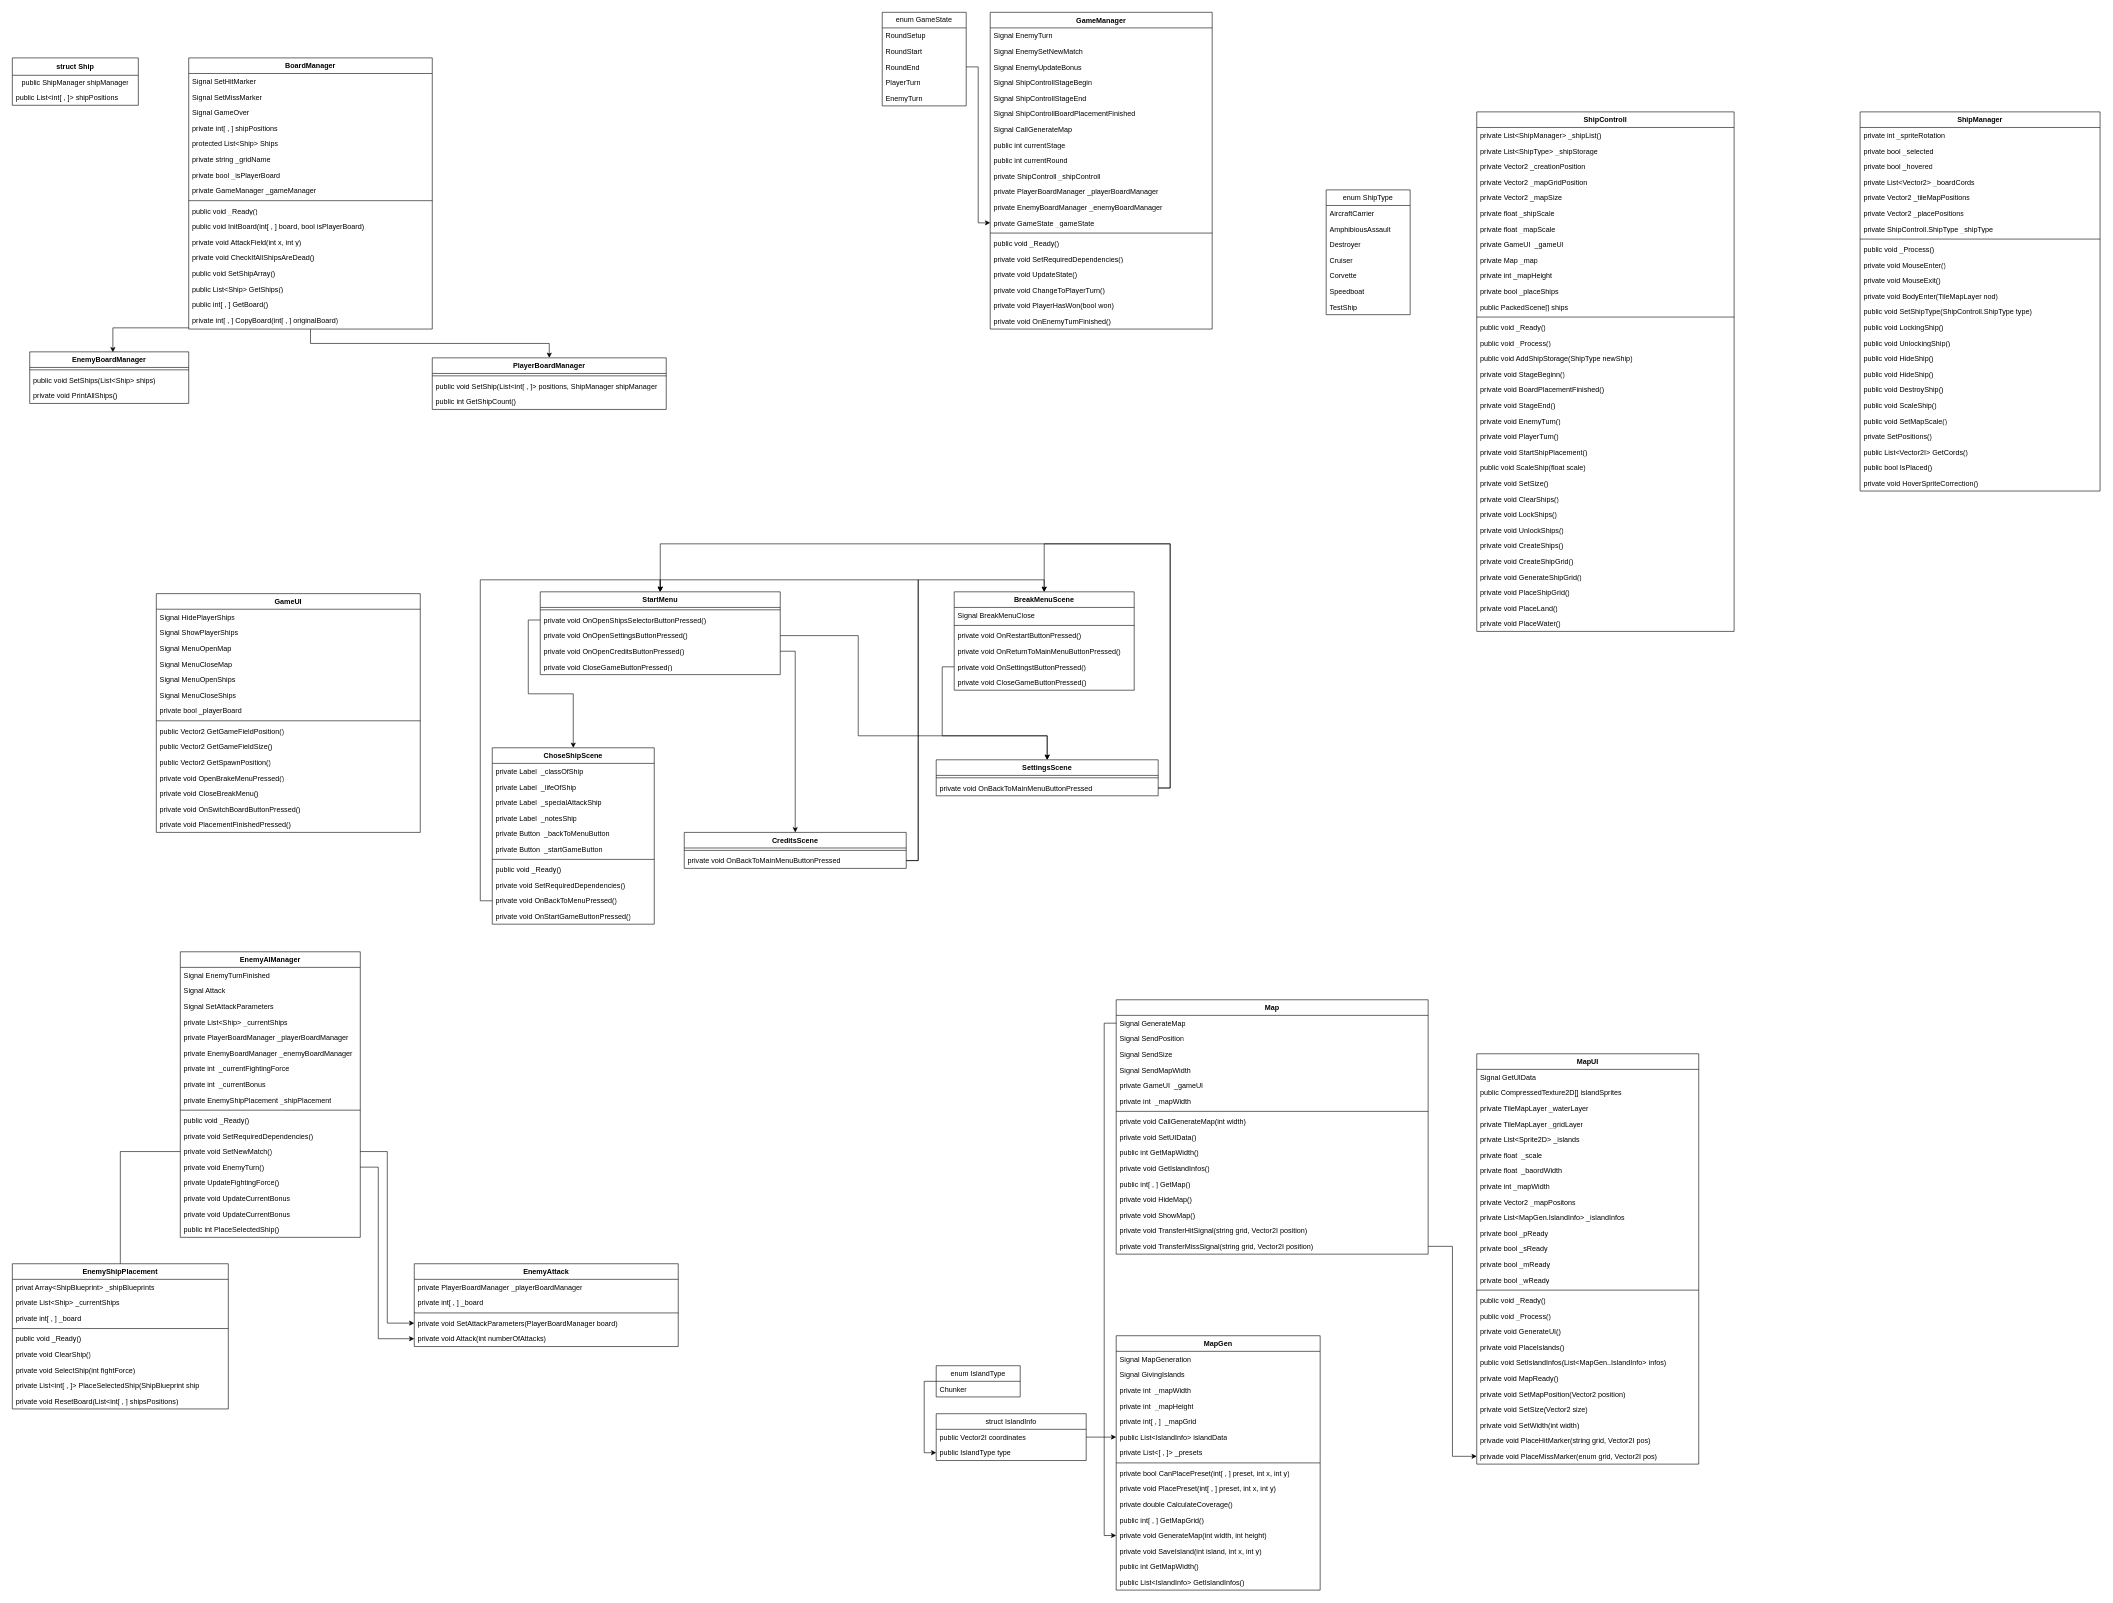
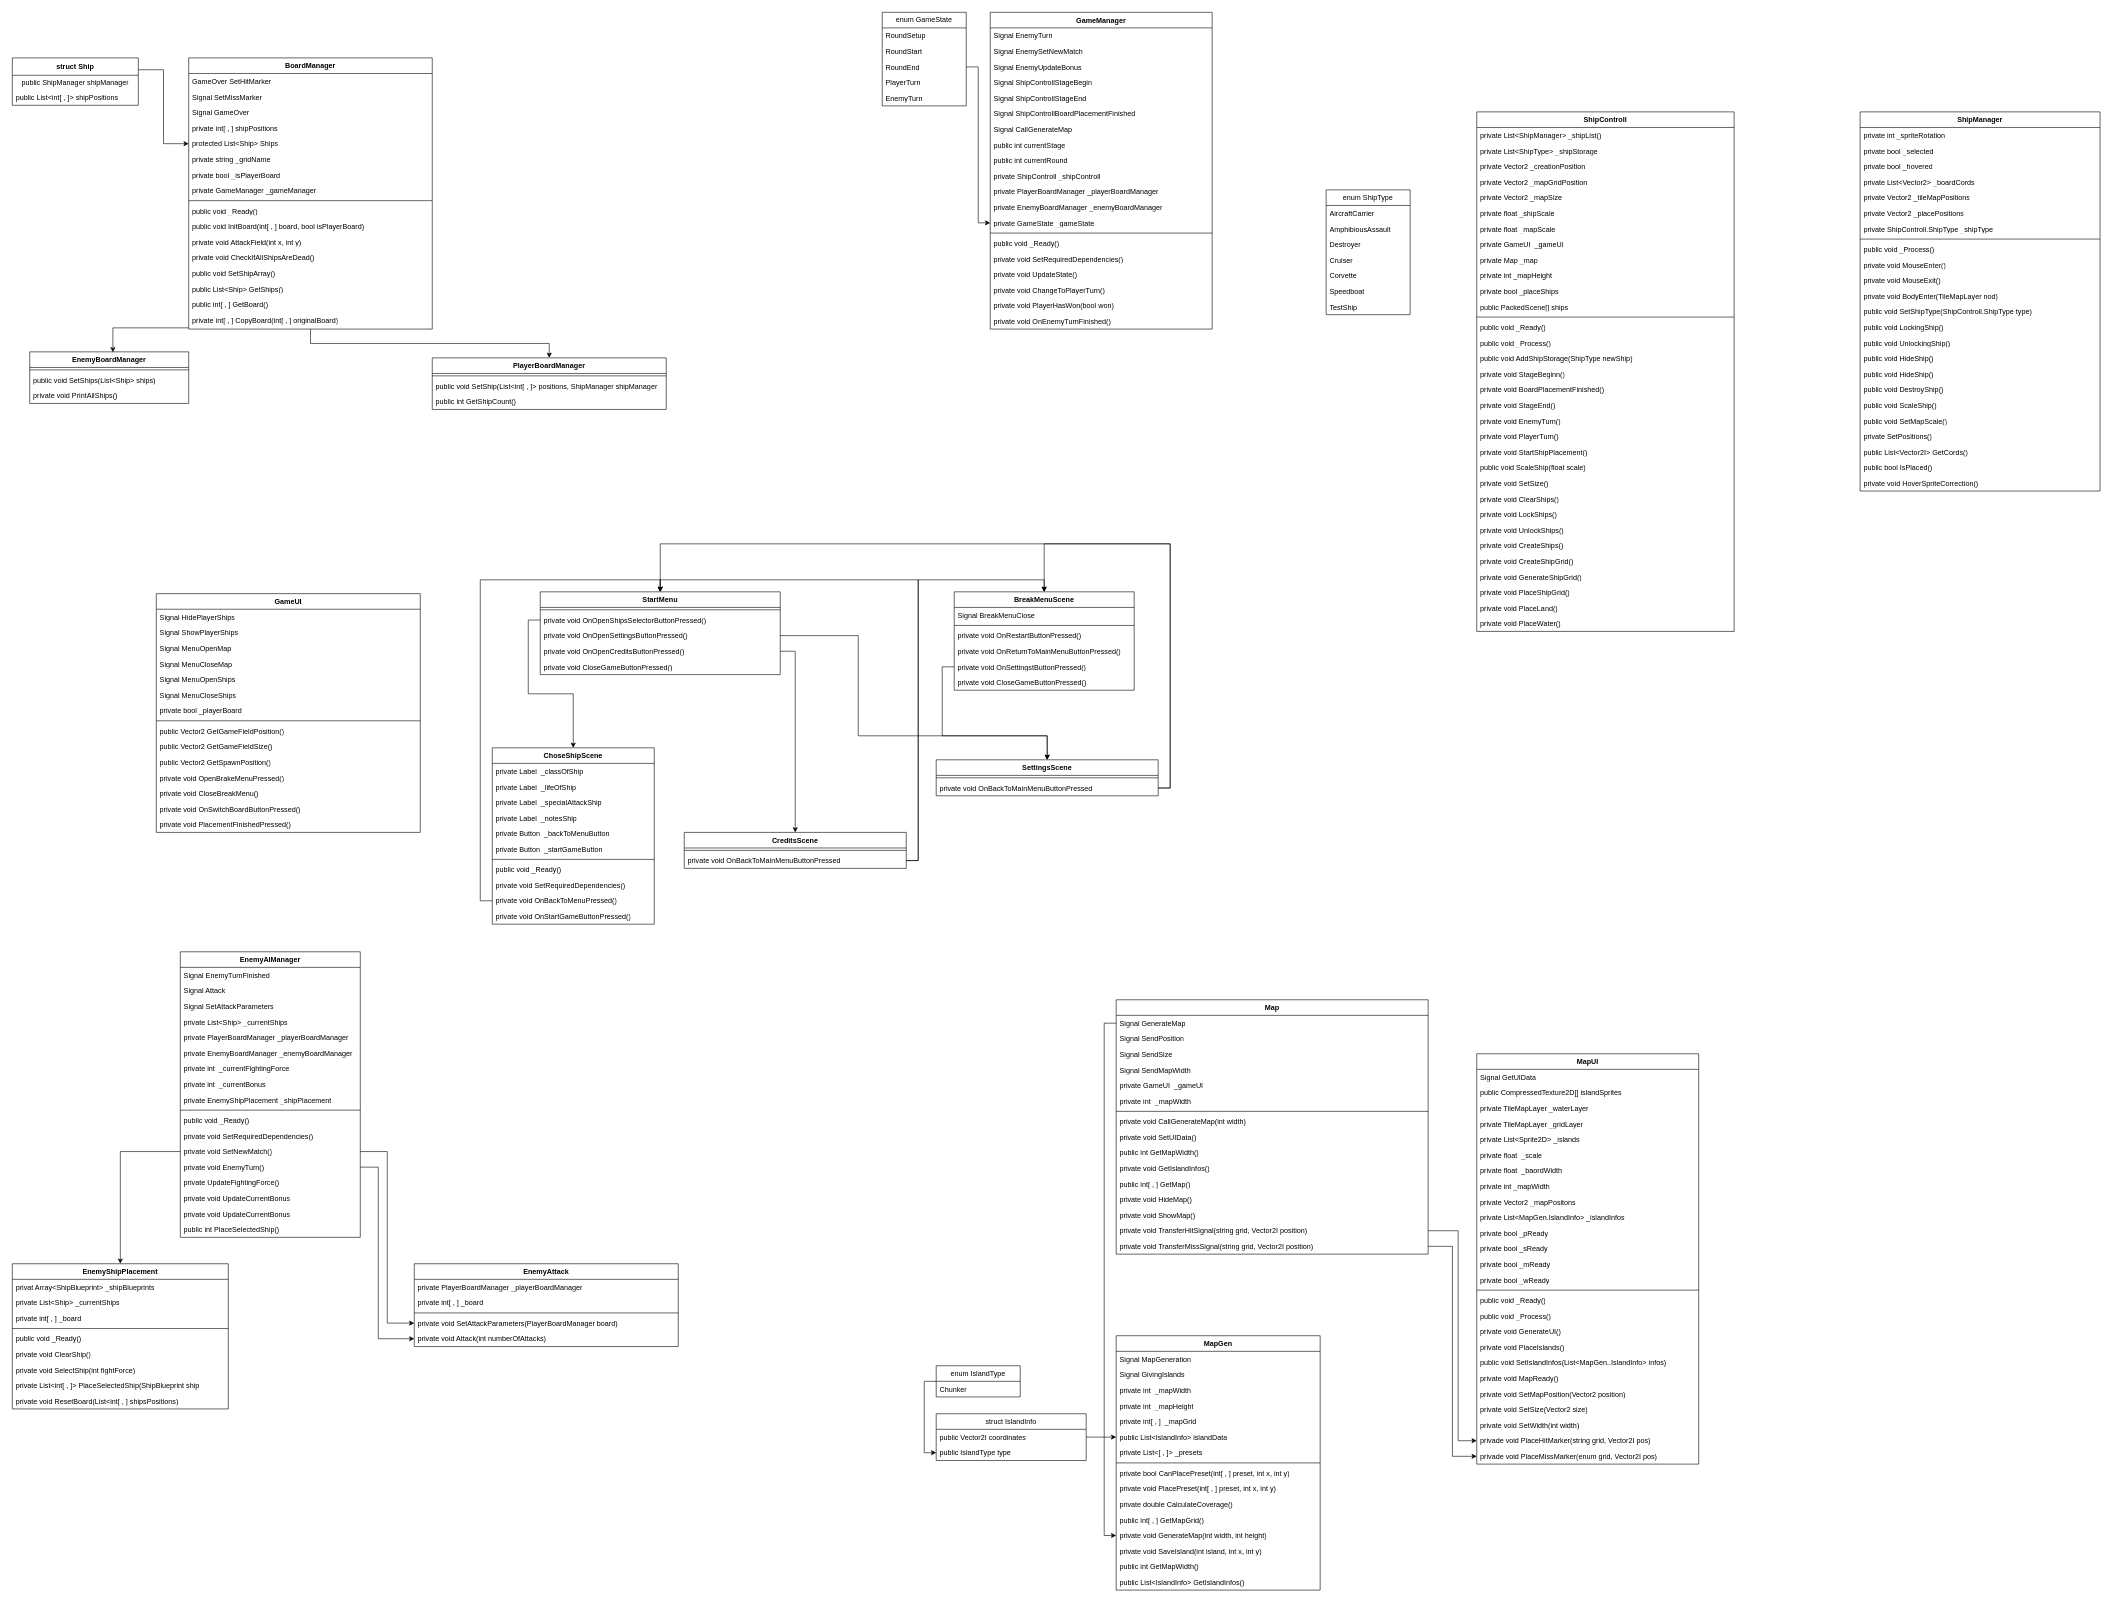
- <mxCell id="4" value="Signal SetHitMarker" style="text;strokeColor=none;fillColor=none;align=left;verticalAlign=top;spacingLeft=4;spacingRight=4;overflow=hidden;rotatable=0;points=[[0,0.5],[1,0.5]];portConstraint=eastwest;whiteSpace=wrap;html=1;" vertex="1" parent="3"><mxGeometry y="26" width="406" height="26" as="geometry" /></mxCell>
+ <mxCell id="4" value="GameOver SetHitMarker" style="text;strokeColor=none;fillColor=none;align=left;verticalAlign=top;spacingLeft=4;spacingRight=4;overflow=hidden;rotatable=0;points=[[0,0.5],[1,0.5]];portConstraint=eastwest;whiteSpace=wrap;html=1;" vertex="1" parent="3"><mxGeometry y="26" width="406" height="26" as="geometry" /></mxCell>
+ <mxCell id="21" style="edgeStyle=orthogonalEdgeStyle;rounded=0;orthogonalLoop=1;jettySize=auto;html=1;exitX=1;exitY=0.25;exitDx=0;exitDy=0;entryX=0;entryY=0.5;entryDx=0;entryDy=0;" edge="1" parent="1" source="22" target="8"><mxGeometry relative="1" as="geometry" /></mxCell>
- <mxCell id="147" style="edgeStyle=orthogonalEdgeStyle;rounded=0;orthogonalLoop=1;jettySize=auto;html=1;exitX=0;exitY=0.5;exitDx=0;exitDy=0;entryX=0.5;entryY=0;entryDx=0;entryDy=0;endArrow=none;" edge="1" parent="1" source="131" target="137"><mxGeometry relative="1" as="geometry" /></mxCell>
+ <mxCell id="147" style="edgeStyle=orthogonalEdgeStyle;rounded=0;orthogonalLoop=1;jettySize=auto;html=1;exitX=0;exitY=0.5;exitDx=0;exitDy=0;entryX=0.5;entryY=0;entryDx=0;entryDy=0;" edge="1" parent="1" source="131" target="137"><mxGeometry relative="1" as="geometry" /></mxCell>
+ <mxCell id="219" style="edgeStyle=orthogonalEdgeStyle;rounded=0;orthogonalLoop=1;jettySize=auto;html=1;exitX=1;exitY=0.5;exitDx=0;exitDy=0;entryX=0;entryY=0.5;entryDx=0;entryDy=0;" edge="1" parent="1" source="171" target="216"><mxGeometry relative="1" as="geometry"><Array as="points"><mxPoint x="2430" y="2051" /><mxPoint x="2430" y="2401" /></Array></mxGeometry></mxCell>
